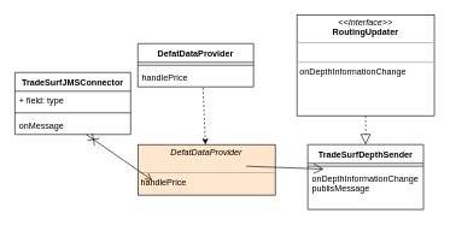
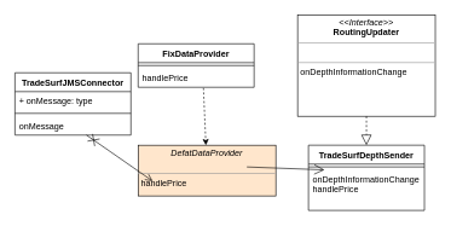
- <mxCell id="3" value="DefatDataProvider" style="swimlane;fontStyle=1;align=center;verticalAlign=top;childLayout=stackLayout;horizontal=1;startSize=26;horizontalStack=0;resizeParent=1;resizeParentMax=0;resizeLast=0;collapsible=1;marginBottom=0;" vertex="1" parent="1"><mxGeometry x="190" y="60" width="160" height="60" as="geometry" /></mxCell>
+ <mxCell id="3" value="FixDataProvider" style="swimlane;fontStyle=1;align=center;verticalAlign=top;childLayout=stackLayout;horizontal=1;startSize=26;horizontalStack=0;resizeParent=1;resizeParentMax=0;resizeLast=0;collapsible=1;marginBottom=0;" vertex="1" parent="1"><mxGeometry x="190" y="60" width="160" height="60" as="geometry" /></mxCell>
- <mxCell id="14" value="+ field: type" style="text;strokeColor=none;fillColor=none;align=left;verticalAlign=top;spacingLeft=4;spacingRight=4;overflow=hidden;rotatable=0;points=[[0,0.5],[1,0.5]];portConstraint=eastwest;" vertex="1" parent="13"><mxGeometry y="26" width="160" height="26" as="geometry" /></mxCell>
+ <mxCell id="14" value="+ onMessage: type" style="text;strokeColor=none;fillColor=none;align=left;verticalAlign=top;spacingLeft=4;spacingRight=4;overflow=hidden;rotatable=0;points=[[0,0.5],[1,0.5]];portConstraint=eastwest;" vertex="1" parent="13"><mxGeometry y="26" width="160" height="26" as="geometry" /></mxCell>
- <mxCell id="9" value="onDepthInformationChange&#10;publisMessage" style="text;strokeColor=none;fillColor=none;align=left;verticalAlign=top;spacingLeft=4;spacingRight=4;overflow=hidden;rotatable=0;points=[[0,0.5],[1,0.5]];portConstraint=eastwest;" vertex="1" parent="7"><mxGeometry y="34" width="160" height="56" as="geometry" /></mxCell>
+ <mxCell id="9" value="onDepthInformationChange&#10;handlePrice" style="text;strokeColor=none;fillColor=none;align=left;verticalAlign=top;spacingLeft=4;spacingRight=4;overflow=hidden;rotatable=0;points=[[0,0.5],[1,0.5]];portConstraint=eastwest;" vertex="1" parent="7"><mxGeometry y="34" width="160" height="56" as="geometry" /></mxCell>
